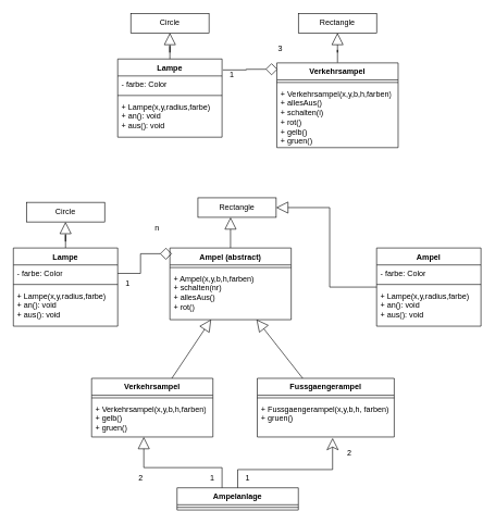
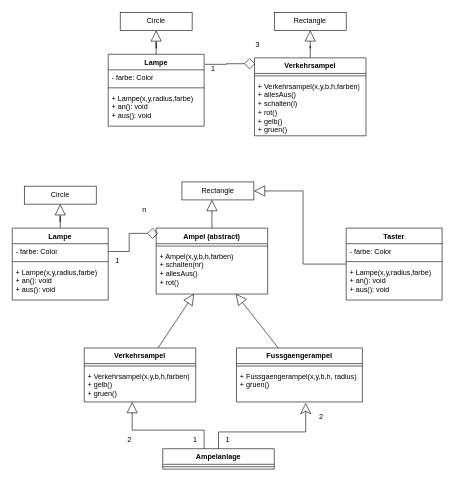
- <mxCell id="46" value="Ampel" style="swimlane;fontStyle=1;align=center;verticalAlign=top;childLayout=stackLayout;horizontal=1;startSize=26;horizontalStack=0;resizeParent=1;resizeParentMax=0;resizeLast=0;collapsible=1;marginBottom=0;whiteSpace=wrap;html=1;" vertex="1" parent="1"><mxGeometry x="577" y="380" width="160" height="120" as="geometry" /></mxCell>
+ <mxCell id="46" value="Taster" style="swimlane;fontStyle=1;align=center;verticalAlign=top;childLayout=stackLayout;horizontal=1;startSize=26;horizontalStack=0;resizeParent=1;resizeParentMax=0;resizeLast=0;collapsible=1;marginBottom=0;whiteSpace=wrap;html=1;" vertex="1" parent="1"><mxGeometry x="577" y="380" width="160" height="120" as="geometry" /></mxCell>
- <mxCell id="34" value="&lt;div&gt;+ Fussgaengerampel(x,y,b,h, farben)&lt;/div&gt;&lt;div&gt;&lt;span style=&quot;background-color: initial;&quot;&gt;+ gruen()&lt;/span&gt;&lt;br&gt;&lt;/div&gt;" style="text;strokeColor=none;fillColor=none;align=left;verticalAlign=top;spacingLeft=4;spacingRight=4;overflow=hidden;rotatable=0;points=[[0,0.5],[1,0.5]];portConstraint=eastwest;whiteSpace=wrap;html=1;" vertex="1" parent="32"><mxGeometry y="34" width="210" height="56" as="geometry" /></mxCell>
+ <mxCell id="34" value="&lt;div&gt;+ Fussgaengerampel(x,y,b,h, radius)&lt;/div&gt;&lt;div&gt;&lt;span style=&quot;background-color: initial;&quot;&gt;+ gruen()&lt;/span&gt;&lt;br&gt;&lt;/div&gt;" style="text;strokeColor=none;fillColor=none;align=left;verticalAlign=top;spacingLeft=4;spacingRight=4;overflow=hidden;rotatable=0;points=[[0,0.5],[1,0.5]];portConstraint=eastwest;whiteSpace=wrap;html=1;" vertex="1" parent="32"><mxGeometry y="34" width="210" height="56" as="geometry" /></mxCell>
